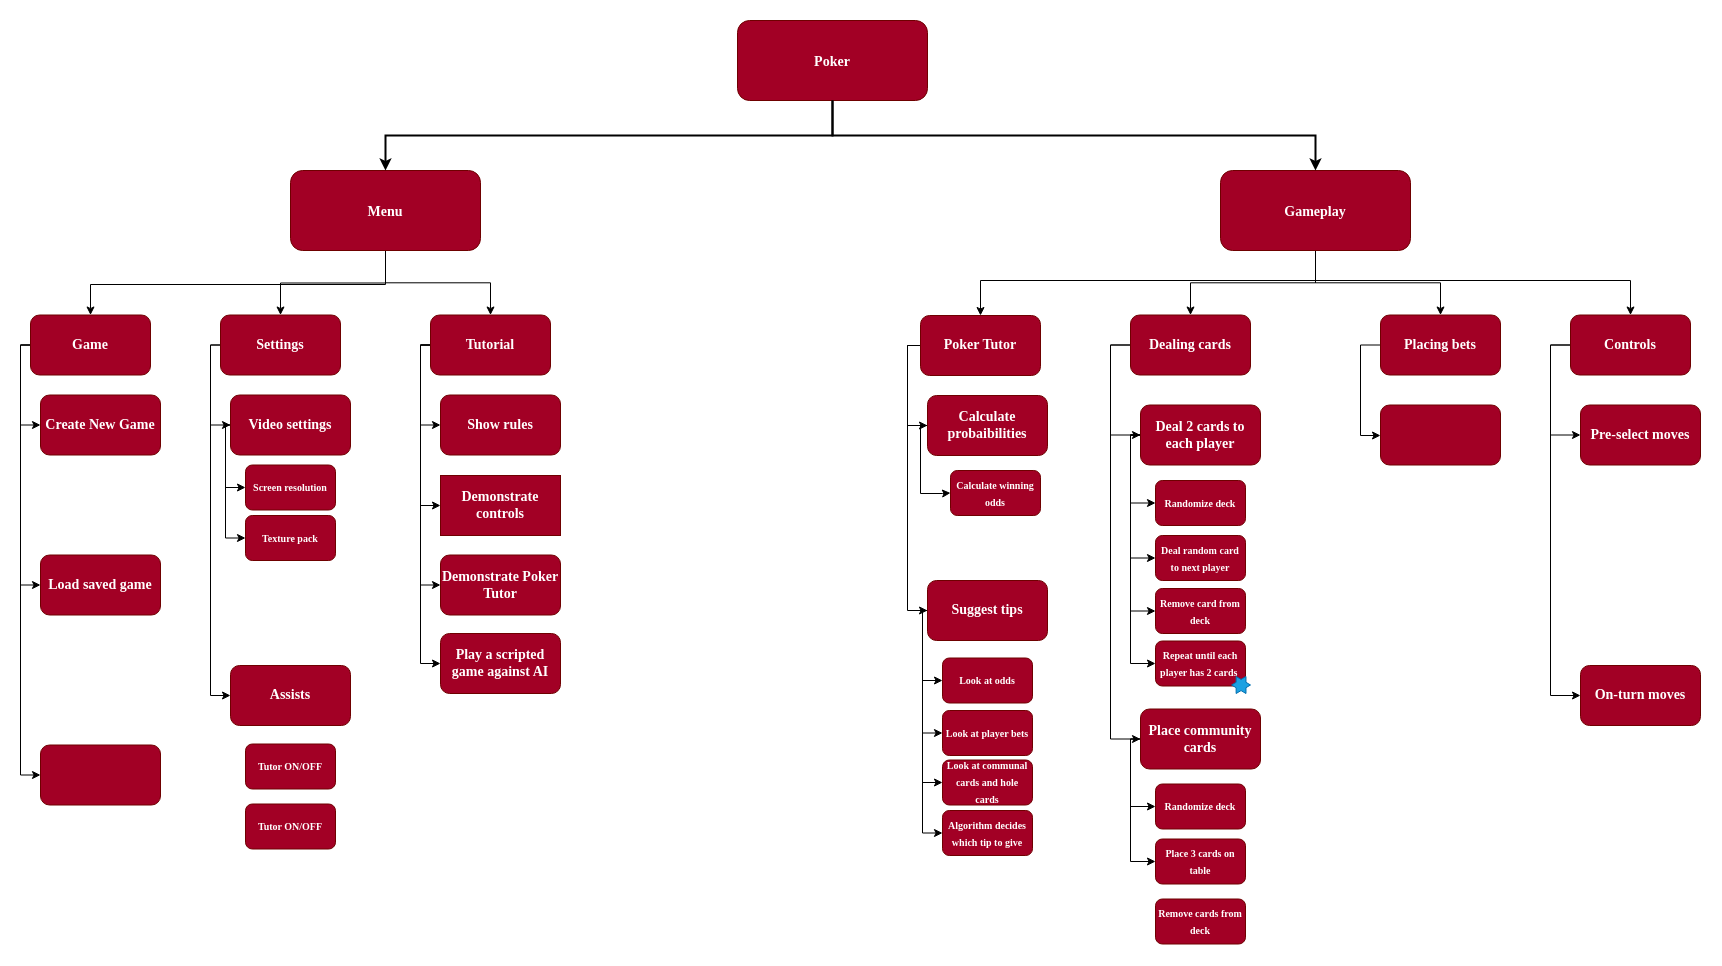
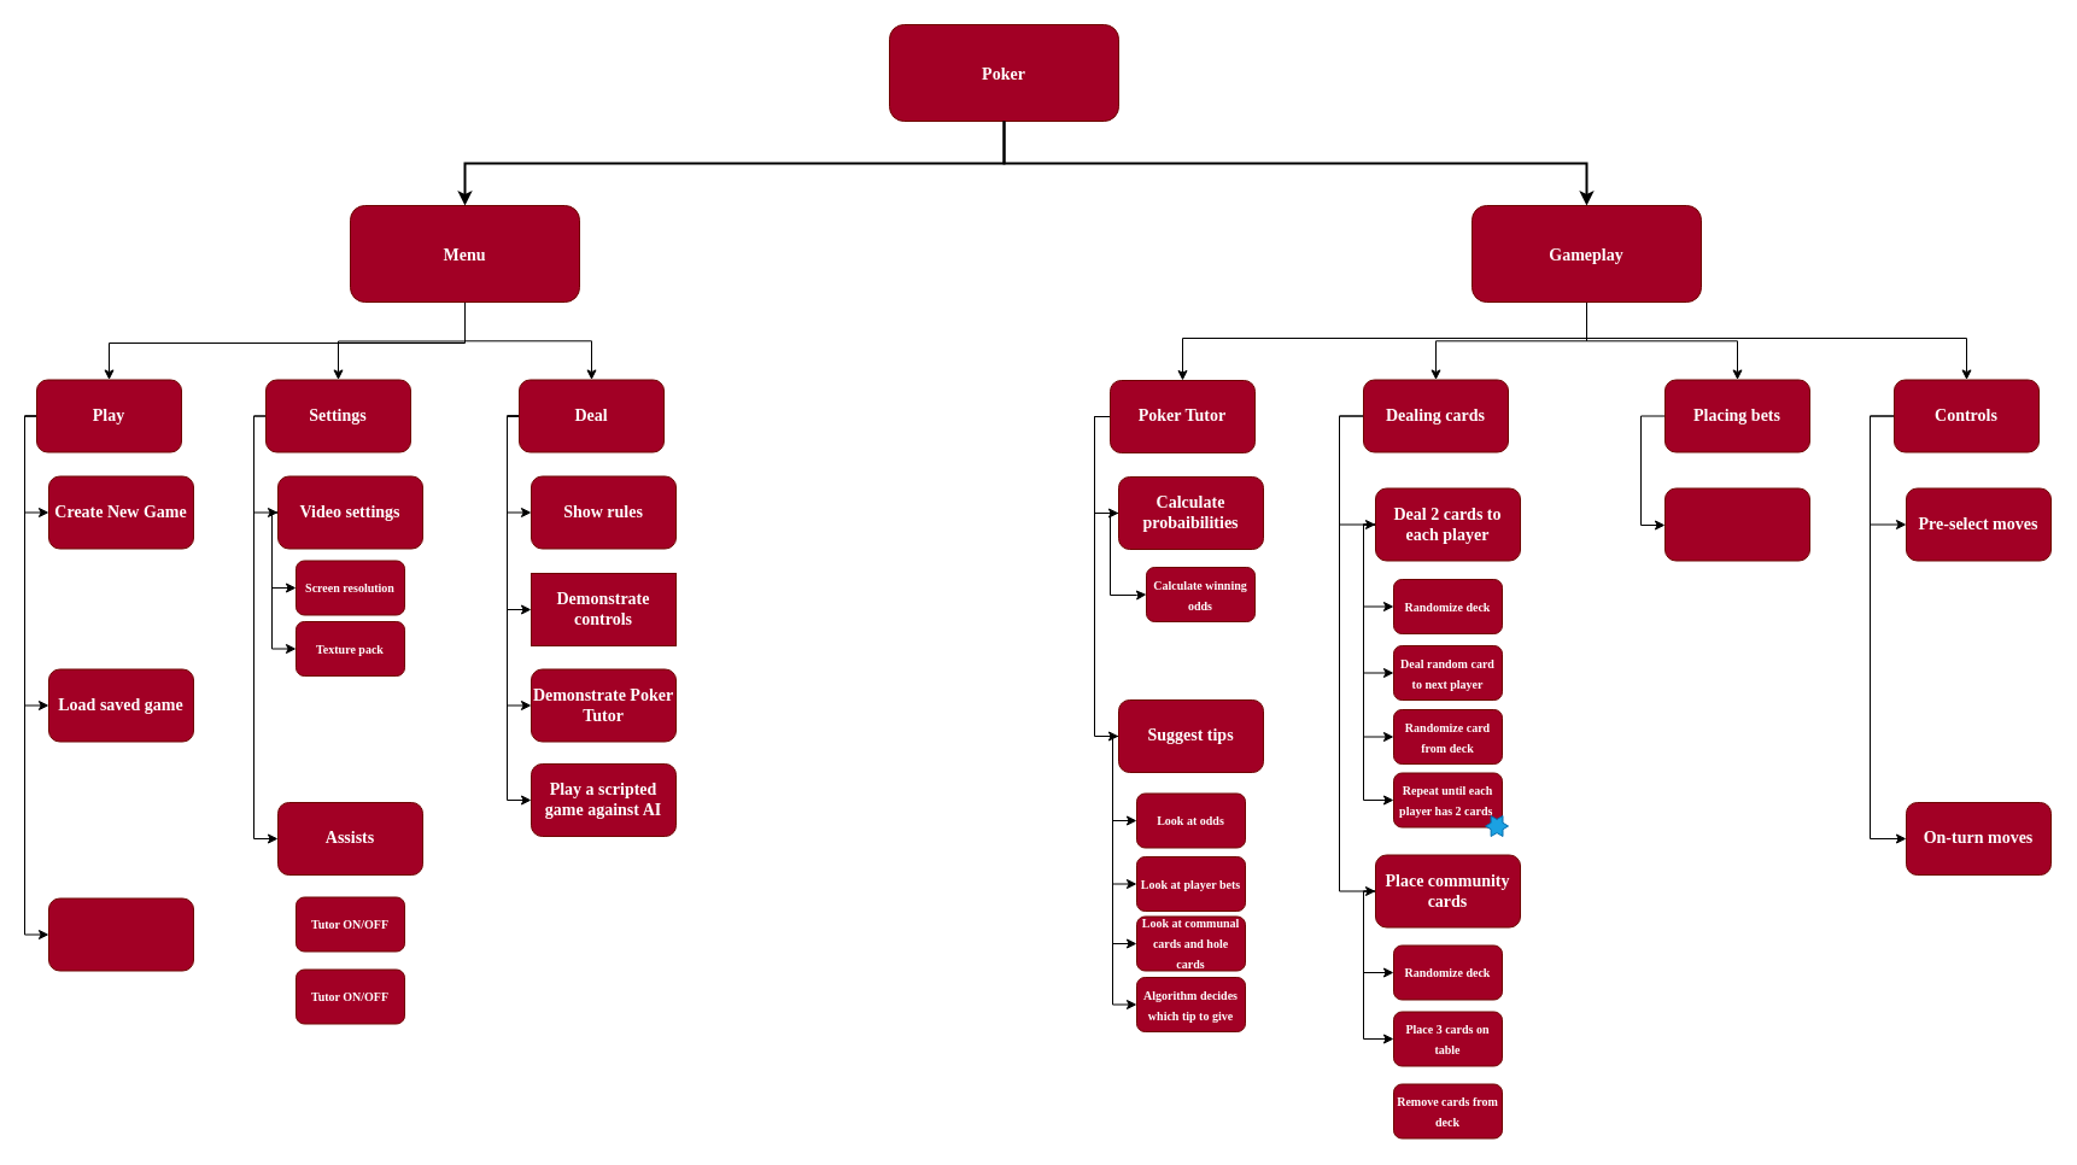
- <mxCell id="31" value="Game" style="whiteSpace=wrap;html=1;rounded=1;fontFamily=Tahoma;fontSize=14;fontColor=#ffffff;fontStyle=1;strokeColor=#6F0000;fillColor=#a20025;" parent="1" vertex="1"><mxGeometry x="30" y="314.5" width="120" height="60" as="geometry" /></mxCell>
+ <mxCell id="31" value="Play" style="whiteSpace=wrap;html=1;rounded=1;fontFamily=Tahoma;fontSize=14;fontColor=#ffffff;fontStyle=1;strokeColor=#6F0000;fillColor=#a20025;" parent="1" vertex="1"><mxGeometry x="30" y="314.5" width="120" height="60" as="geometry" /></mxCell>
- <mxCell id="36" value="Tutorial" style="whiteSpace=wrap;html=1;rounded=1;fontFamily=Tahoma;fontSize=14;fontColor=#ffffff;fontStyle=1;strokeColor=#6F0000;fillColor=#a20025;" parent="1" vertex="1"><mxGeometry x="430" y="314.5" width="120" height="60" as="geometry" /></mxCell>
+ <mxCell id="36" value="Deal" style="whiteSpace=wrap;html=1;rounded=1;fontFamily=Tahoma;fontSize=14;fontColor=#ffffff;fontStyle=1;strokeColor=#6F0000;fillColor=#a20025;" parent="1" vertex="1"><mxGeometry x="430" y="314.5" width="120" height="60" as="geometry" /></mxCell>
- <mxCell id="66" value="&lt;font style=&quot;font-size: 10px&quot;&gt;Remove card from deck&lt;/font&gt;" style="whiteSpace=wrap;html=1;rounded=1;fontFamily=Tahoma;fontSize=14;fontColor=#ffffff;fontStyle=1;strokeColor=#6F0000;fillColor=#a20025;" vertex="1" parent="1"><mxGeometry x="1155" y="588" width="90" height="45" as="geometry" /></mxCell>
+ <mxCell id="66" value="&lt;font style=&quot;font-size: 10px&quot;&gt;Randomize card from deck&lt;/font&gt;" style="whiteSpace=wrap;html=1;rounded=1;fontFamily=Tahoma;fontSize=14;fontColor=#ffffff;fontStyle=1;strokeColor=#6F0000;fillColor=#a20025;" vertex="1" parent="1"><mxGeometry x="1155" y="588" width="90" height="45" as="geometry" /></mxCell>
